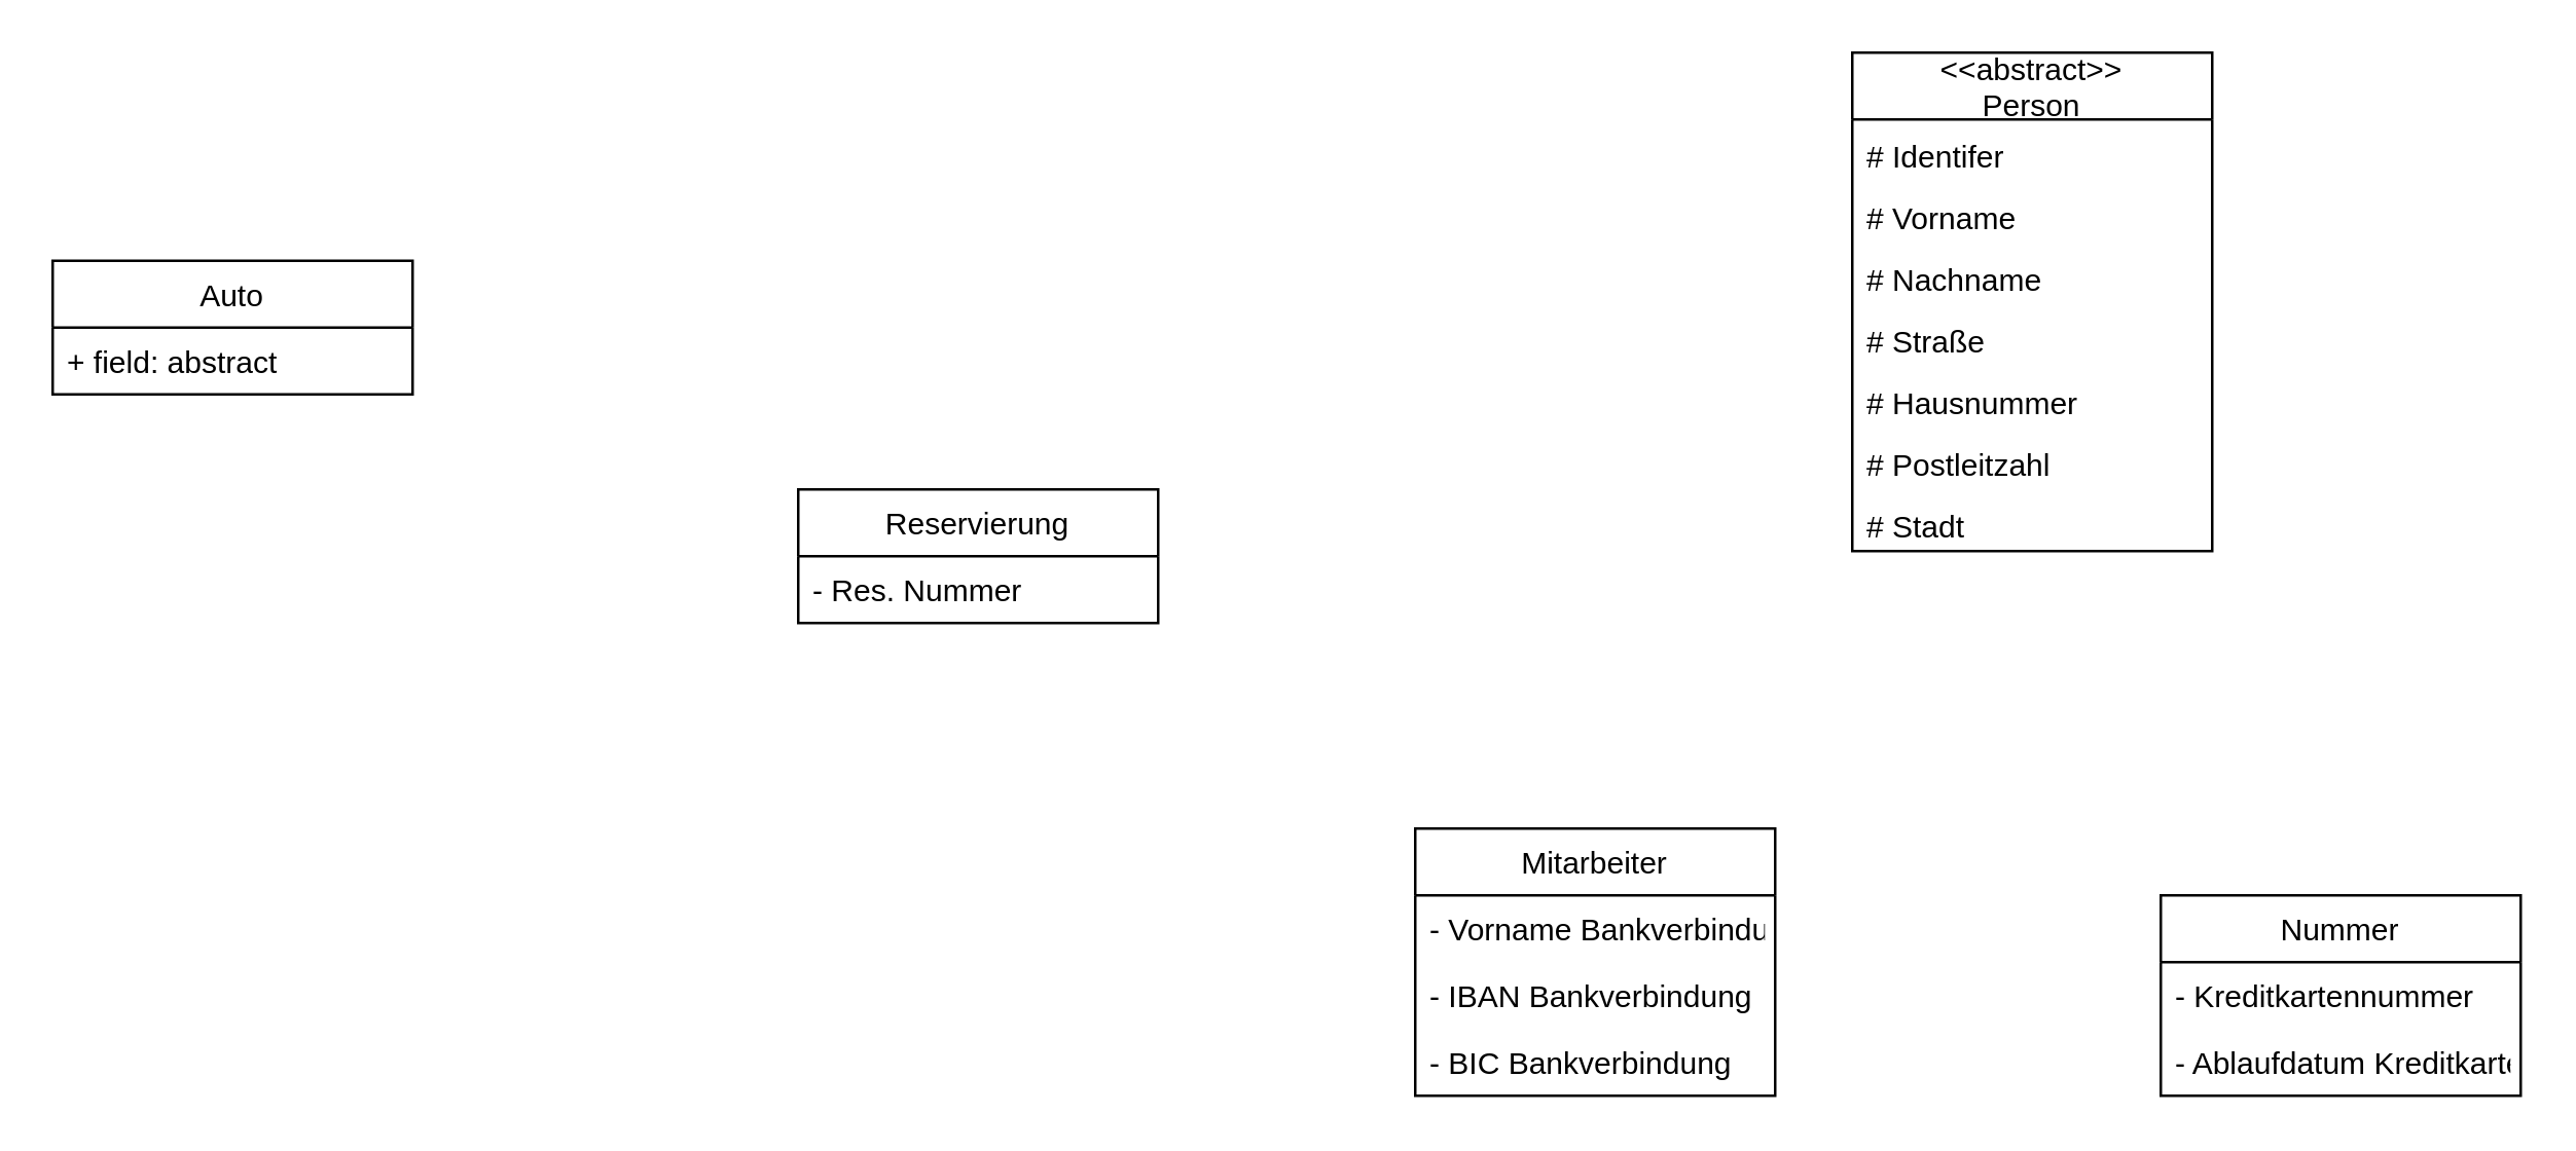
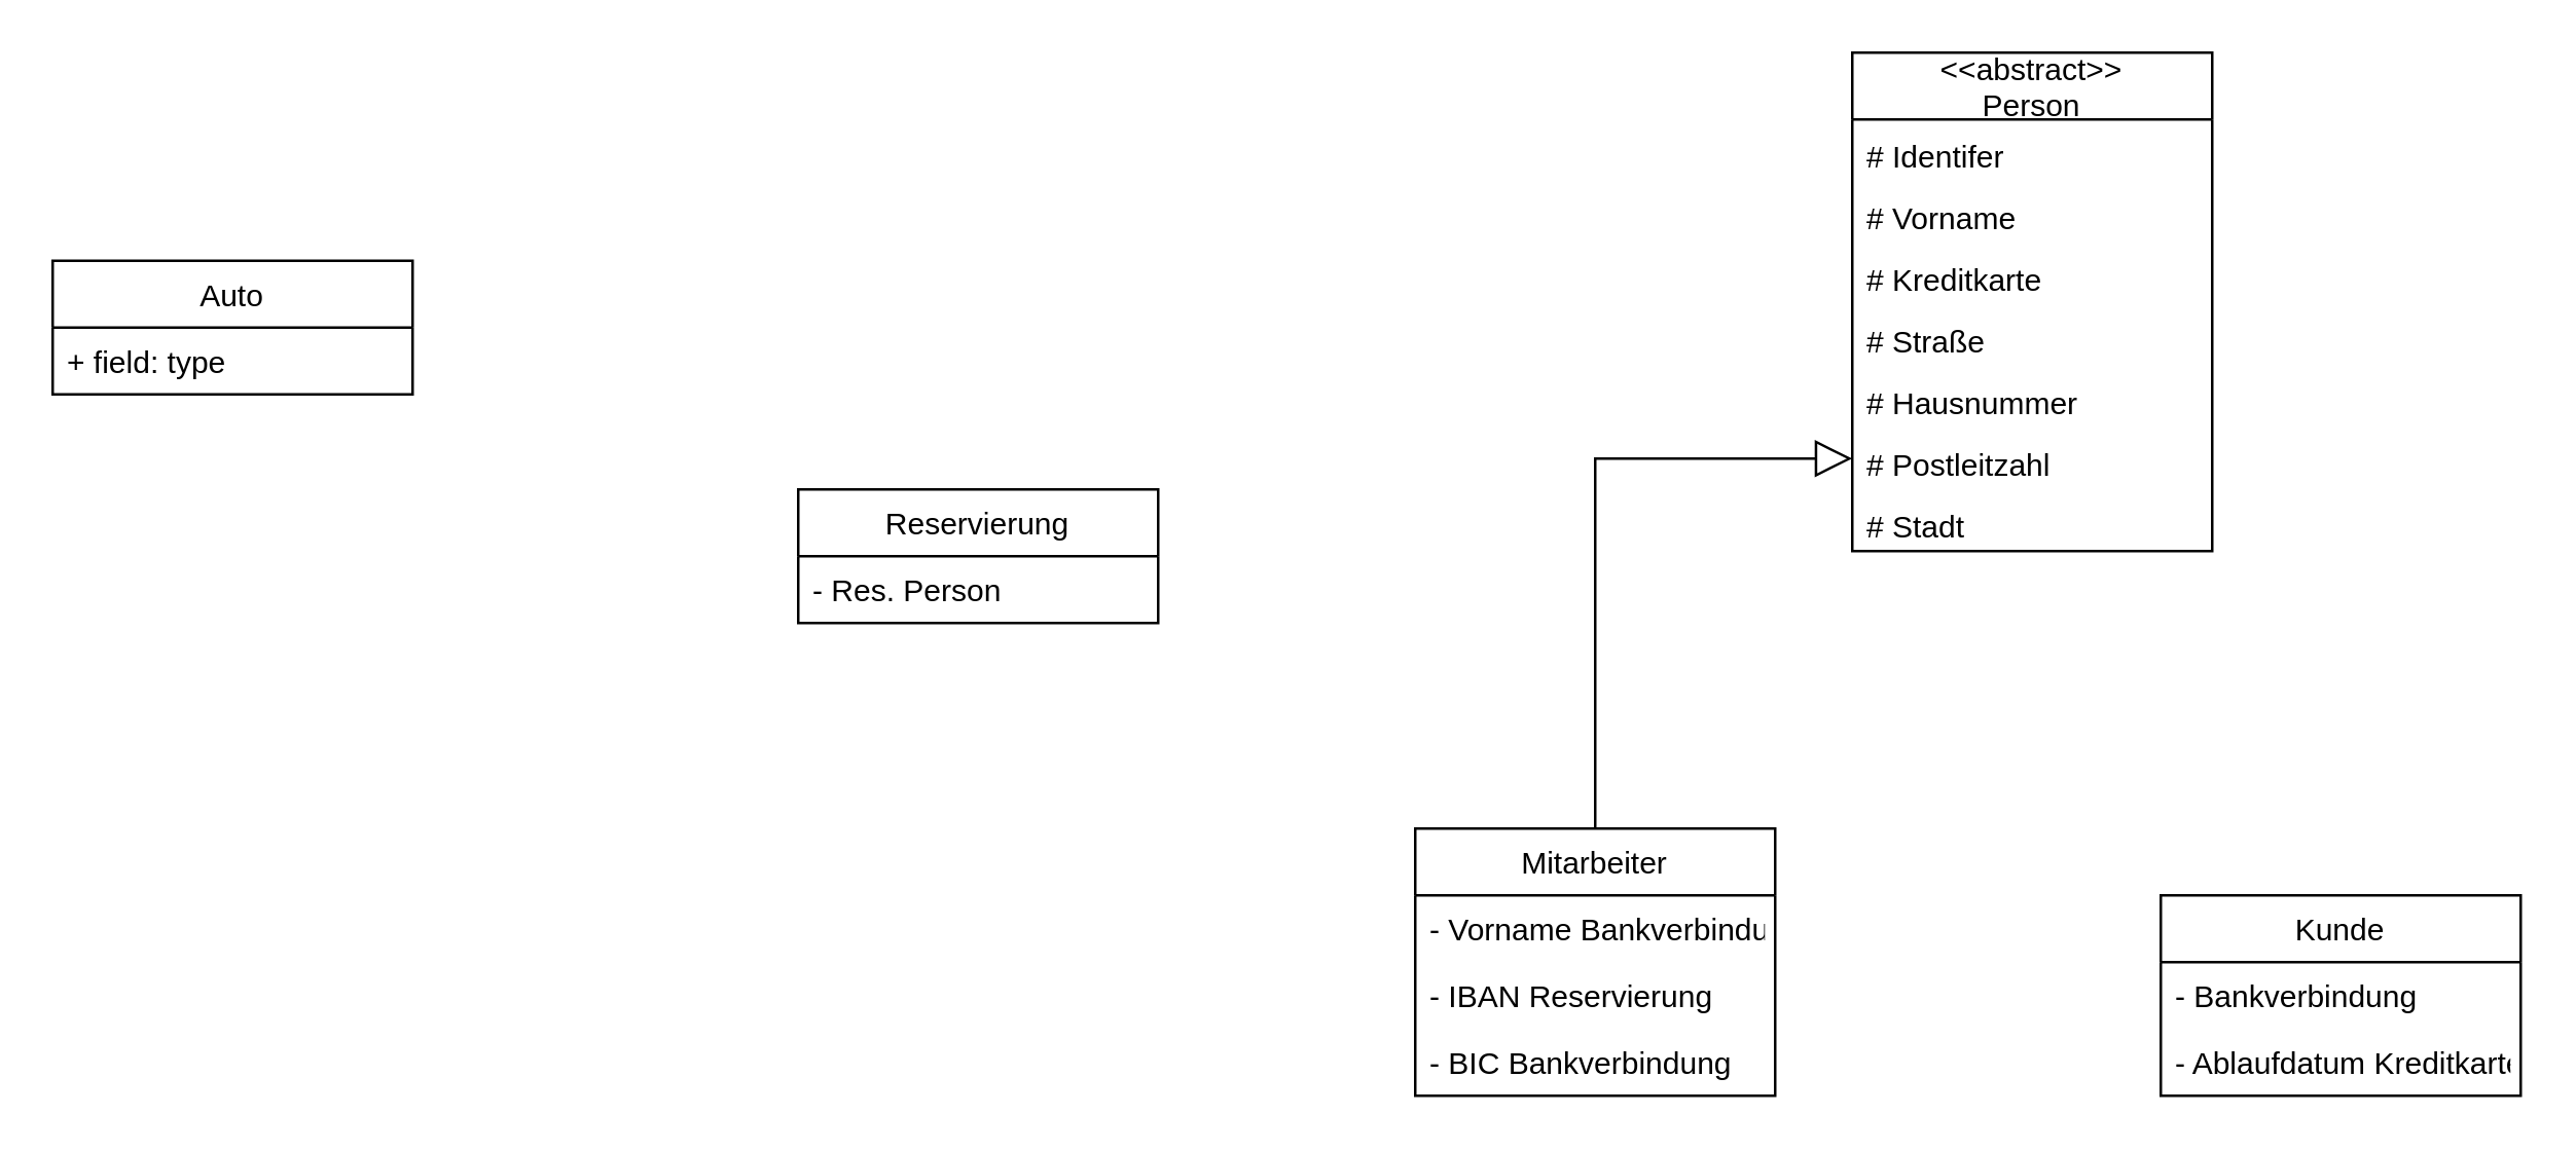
- <mxCell id="7" value="# Nachname" style="text;strokeColor=none;fillColor=none;align=left;verticalAlign=bottom;spacingLeft=4;spacingRight=4;overflow=hidden;rotatable=0;points=[[0,0.5],[1,0.5]];portConstraint=eastwest;" vertex="1" parent="4"><mxGeometry y="74" width="140" height="24" as="geometry" /></mxCell>
+ <mxCell id="7" value="# Kreditkarte" style="text;strokeColor=none;fillColor=none;align=left;verticalAlign=bottom;spacingLeft=4;spacingRight=4;overflow=hidden;rotatable=0;points=[[0,0.5],[1,0.5]];portConstraint=eastwest;" vertex="1" parent="4"><mxGeometry y="74" width="140" height="24" as="geometry" /></mxCell>
- <mxCell id="3" value="+ field: abstract" style="text;strokeColor=none;fillColor=none;align=left;verticalAlign=top;spacingLeft=4;spacingRight=4;overflow=hidden;rotatable=0;points=[[0,0.5],[1,0.5]];portConstraint=eastwest;" vertex="1" parent="2"><mxGeometry y="26" width="140" height="26" as="geometry" /></mxCell>
+ <mxCell id="3" value="+ field: type" style="text;strokeColor=none;fillColor=none;align=left;verticalAlign=top;spacingLeft=4;spacingRight=4;overflow=hidden;rotatable=0;points=[[0,0.5],[1,0.5]];portConstraint=eastwest;" vertex="1" parent="2"><mxGeometry y="26" width="140" height="26" as="geometry" /></mxCell>
+ <mxCell id="12" style="edgeStyle=orthogonalEdgeStyle;rounded=0;orthogonalLoop=1;jettySize=auto;html=1;exitX=0.5;exitY=0;exitDx=0;exitDy=0;entryX=0;entryY=0.5;entryDx=0;entryDy=0;endArrow=block;endFill=0;endSize=12;" edge="1" parent="1" source="13" target="10"><mxGeometry relative="1" as="geometry" /></mxCell>
- <mxCell id="21" value="- Res. Nummer" style="text;strokeColor=none;fillColor=none;align=left;verticalAlign=top;spacingLeft=4;spacingRight=4;overflow=hidden;rotatable=0;points=[[0,0.5],[1,0.5]];portConstraint=eastwest;" vertex="1" parent="20"><mxGeometry y="26" width="140" height="26" as="geometry" /></mxCell>
+ <mxCell id="21" value="- Res. Person" style="text;strokeColor=none;fillColor=none;align=left;verticalAlign=top;spacingLeft=4;spacingRight=4;overflow=hidden;rotatable=0;points=[[0,0.5],[1,0.5]];portConstraint=eastwest;" vertex="1" parent="20"><mxGeometry y="26" width="140" height="26" as="geometry" /></mxCell>
- <mxCell id="17" value="Nummer" style="swimlane;fontStyle=0;childLayout=stackLayout;horizontal=1;startSize=26;fillColor=none;horizontalStack=0;resizeParent=1;resizeParentMax=0;resizeLast=0;collapsible=1;marginBottom=0;" vertex="1" parent="1"><mxGeometry x="840" y="348" width="140" height="78" as="geometry" /></mxCell>
+ <mxCell id="17" value="Kunde" style="swimlane;fontStyle=0;childLayout=stackLayout;horizontal=1;startSize=26;fillColor=none;horizontalStack=0;resizeParent=1;resizeParentMax=0;resizeLast=0;collapsible=1;marginBottom=0;" vertex="1" parent="1"><mxGeometry x="840" y="348" width="140" height="78" as="geometry" /></mxCell>
- <mxCell id="15" value="- IBAN Bankverbindung" style="text;strokeColor=none;fillColor=none;align=left;verticalAlign=top;spacingLeft=4;spacingRight=4;overflow=hidden;rotatable=0;points=[[0,0.5],[1,0.5]];portConstraint=eastwest;" vertex="1" parent="13"><mxGeometry y="52" width="140" height="26" as="geometry" /></mxCell>
+ <mxCell id="15" value="- IBAN Reservierung" style="text;strokeColor=none;fillColor=none;align=left;verticalAlign=top;spacingLeft=4;spacingRight=4;overflow=hidden;rotatable=0;points=[[0,0.5],[1,0.5]];portConstraint=eastwest;" vertex="1" parent="13"><mxGeometry y="52" width="140" height="26" as="geometry" /></mxCell>
- <mxCell id="18" value="- Kreditkartennummer" style="text;strokeColor=none;fillColor=none;align=left;verticalAlign=top;spacingLeft=4;spacingRight=4;overflow=hidden;rotatable=0;points=[[0,0.5],[1,0.5]];portConstraint=eastwest;" vertex="1" parent="17"><mxGeometry y="26" width="140" height="26" as="geometry" /></mxCell>
+ <mxCell id="18" value="- Bankverbindung" style="text;strokeColor=none;fillColor=none;align=left;verticalAlign=top;spacingLeft=4;spacingRight=4;overflow=hidden;rotatable=0;points=[[0,0.5],[1,0.5]];portConstraint=eastwest;" vertex="1" parent="17"><mxGeometry y="26" width="140" height="26" as="geometry" /></mxCell>
